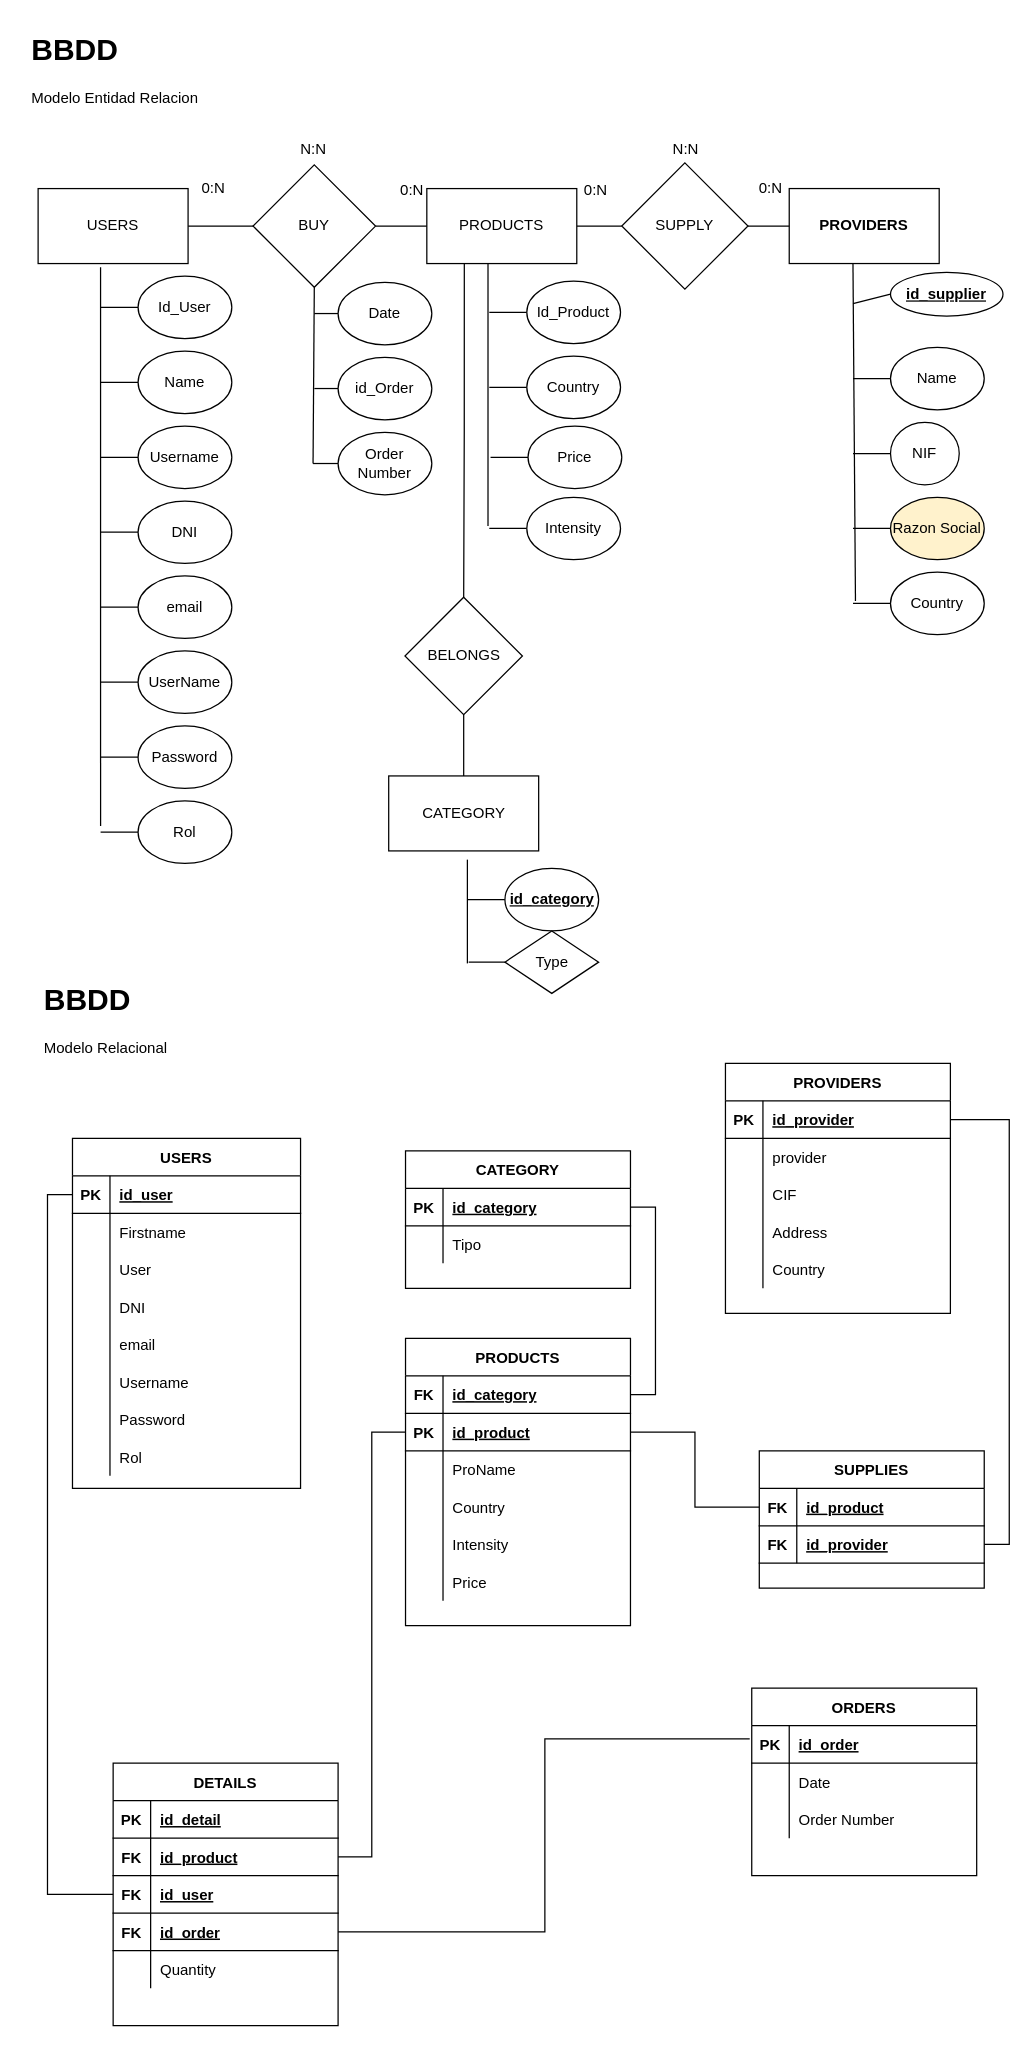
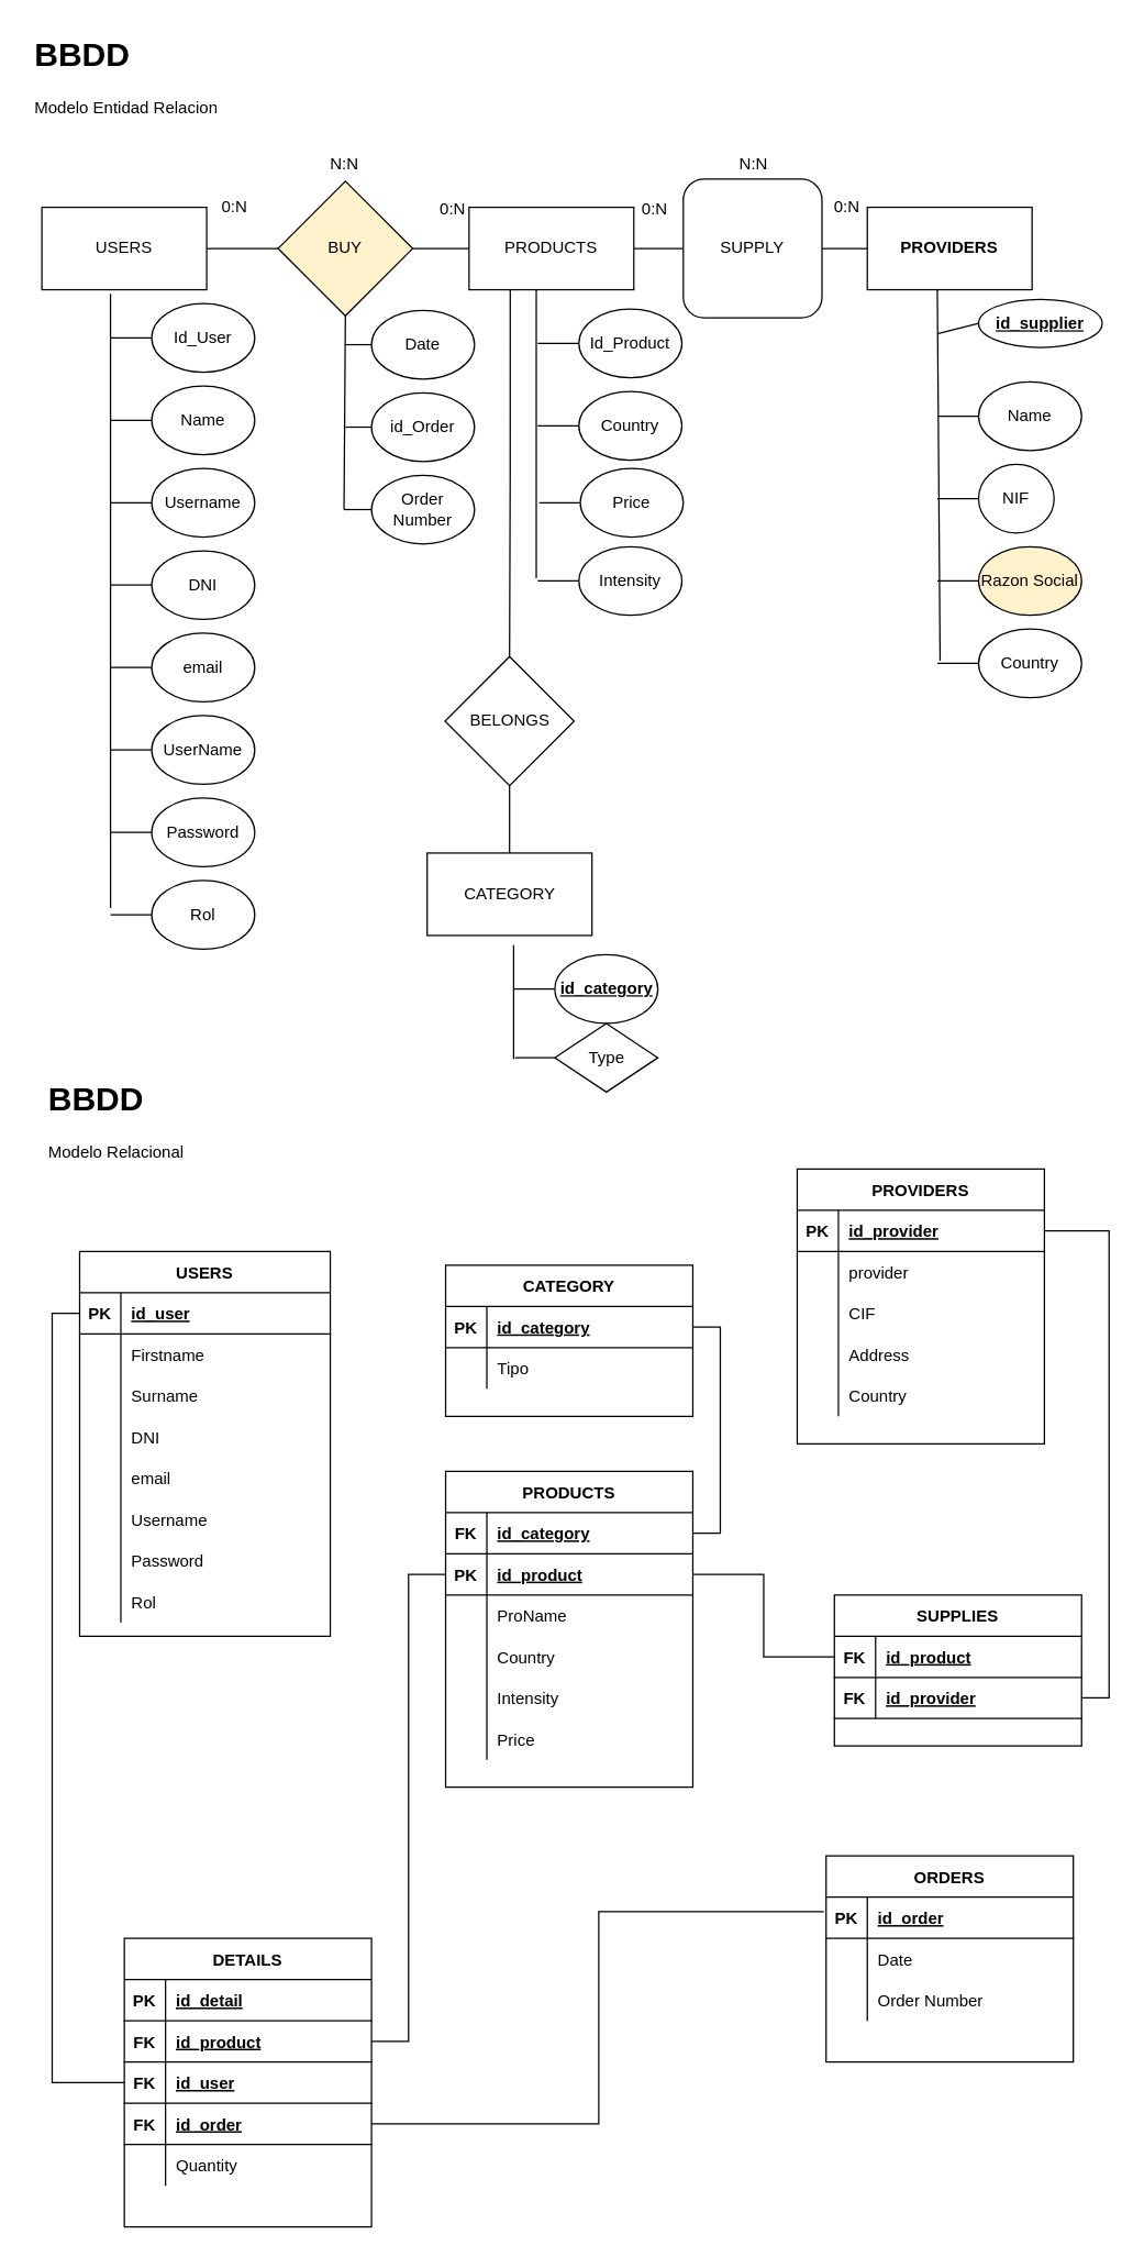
- <mxCell id="46" value="BUY" style="rhombus;whiteSpace=wrap;html=1;" parent="1" vertex="1"><mxGeometry x="202" y="131" width="98" height="98" as="geometry" /></mxCell>
+ <mxCell id="46" value="BUY" style="rhombus;whiteSpace=wrap;html=1;fillColor=#fff2cc;" parent="1" vertex="1"><mxGeometry x="202" y="131" width="98" height="98" as="geometry" /></mxCell>
- <mxCell id="52" value="SUPPLY" style="rhombus;whiteSpace=wrap;html=1;" parent="1" vertex="1"><mxGeometry x="497.04" y="129.47" width="101" height="101.02" as="geometry" /></mxCell>
+ <mxCell id="52" value="SUPPLY" style="whiteSpace=wrap;html=1;rounded=1;" parent="1" vertex="1"><mxGeometry x="497.04" y="129.47" width="101" height="101.02" as="geometry" /></mxCell>
- <mxCell id="68" value="User" style="shape=partialRectangle;connectable=0;fillColor=none;top=0;left=0;bottom=0;right=0;align=left;spacingLeft=6;overflow=hidden;" parent="66" vertex="1"><mxGeometry x="30" width="152.5" height="30" as="geometry"><mxRectangle width="152.5" height="30" as="alternateBounds" /></mxGeometry></mxCell>
+ <mxCell id="68" value="Surname" style="shape=partialRectangle;connectable=0;fillColor=none;top=0;left=0;bottom=0;right=0;align=left;spacingLeft=6;overflow=hidden;" parent="66" vertex="1"><mxGeometry x="30" width="152.5" height="30" as="geometry"><mxRectangle width="152.5" height="30" as="alternateBounds" /></mxGeometry></mxCell>
